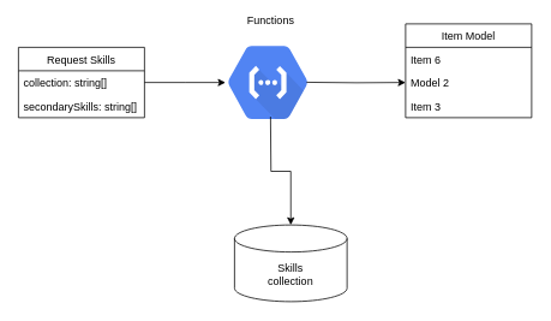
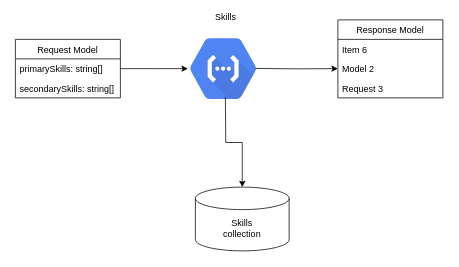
- <mxCell id="6" value="&lt;font color=&quot;#000000&quot;&gt;&lt;br&gt;Functions&lt;/font&gt;" style="sketch=0;dashed=0;connectable=0;html=1;fillColor=#5184F3;strokeColor=none;shape=mxgraph.gcp2.hexIcon;prIcon=cloud_functions;part=1;labelPosition=center;verticalLabelPosition=top;align=center;verticalAlign=bottom;spacingLeft=5;fontColor=#999999;fontSize=12;" vertex="1" parent="1"><mxGeometry x="230" y="25.5" width="134.26" height="119" as="geometry" /></mxCell>
+ <mxCell id="6" value="&lt;font color=&quot;#000000&quot;&gt;&lt;br&gt;Skills&lt;/font&gt;" style="sketch=0;dashed=0;connectable=0;html=1;fillColor=#5184F3;strokeColor=none;shape=mxgraph.gcp2.hexIcon;prIcon=cloud_functions;part=1;labelPosition=center;verticalLabelPosition=top;align=center;verticalAlign=bottom;spacingLeft=5;fontColor=#999999;fontSize=12;" vertex="1" parent="1"><mxGeometry x="230" y="25.5" width="134.26" height="119" as="geometry" /></mxCell>
- <mxCell id="8" value="Item Model" style="swimlane;fontStyle=0;childLayout=stackLayout;horizontal=1;startSize=26;horizontalStack=0;resizeParent=1;resizeParentMax=0;resizeLast=0;collapsible=1;marginBottom=0;" vertex="1" parent="1"><mxGeometry x="450" y="20" width="140" height="104" as="geometry" /></mxCell>
+ <mxCell id="8" value="Response Model" style="swimlane;fontStyle=0;childLayout=stackLayout;horizontal=1;startSize=26;horizontalStack=0;resizeParent=1;resizeParentMax=0;resizeLast=0;collapsible=1;marginBottom=0;" vertex="1" parent="1"><mxGeometry x="450" y="20" width="140" height="104" as="geometry" /></mxCell>
- <mxCell id="3" value="Request Skills" style="swimlane;fontStyle=0;childLayout=stackLayout;horizontal=1;startSize=26;horizontalStack=0;resizeParent=1;resizeParentMax=0;resizeLast=0;collapsible=1;marginBottom=0;" vertex="1" parent="1"><mxGeometry x="20" y="46" width="140" height="78" as="geometry" /></mxCell>
+ <mxCell id="3" value="Request Model" style="swimlane;fontStyle=0;childLayout=stackLayout;horizontal=1;startSize=26;horizontalStack=0;resizeParent=1;resizeParentMax=0;resizeLast=0;collapsible=1;marginBottom=0;" vertex="1" parent="1"><mxGeometry x="20" y="46" width="140" height="78" as="geometry" /></mxCell>
- <mxCell id="4" value="collection: string[]" style="text;strokeColor=none;fillColor=none;align=left;verticalAlign=top;spacingLeft=4;spacingRight=4;overflow=hidden;rotatable=0;points=[[0,0.5],[1,0.5]];portConstraint=eastwest;" vertex="1" parent="3"><mxGeometry y="26" width="140" height="26" as="geometry" /></mxCell>
+ <mxCell id="4" value="primarySkills: string[]" style="text;strokeColor=none;fillColor=none;align=left;verticalAlign=top;spacingLeft=4;spacingRight=4;overflow=hidden;rotatable=0;points=[[0,0.5],[1,0.5]];portConstraint=eastwest;" vertex="1" parent="3"><mxGeometry y="26" width="140" height="26" as="geometry" /></mxCell>
- <mxCell id="11" value="Item 3" style="text;strokeColor=none;fillColor=none;align=left;verticalAlign=top;spacingLeft=4;spacingRight=4;overflow=hidden;rotatable=0;points=[[0,0.5],[1,0.5]];portConstraint=eastwest;" vertex="1" parent="8"><mxGeometry y="78" width="140" height="26" as="geometry" /></mxCell>
+ <mxCell id="11" value="Request 3" style="text;strokeColor=none;fillColor=none;align=left;verticalAlign=top;spacingLeft=4;spacingRight=4;overflow=hidden;rotatable=0;points=[[0,0.5],[1,0.5]];portConstraint=eastwest;" vertex="1" parent="8"><mxGeometry y="78" width="140" height="26" as="geometry" /></mxCell>
